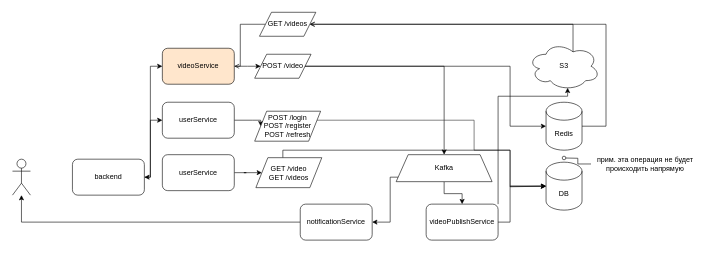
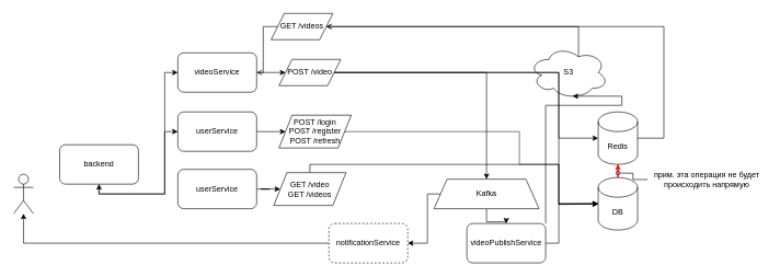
- <mxCell id="9" value="GET /videos" style="shape=parallelogram;perimeter=parallelogramPerimeter;whiteSpace=wrap;html=1;fixedSize=1;" parent="1" vertex="1"><mxGeometry x="432" y="20" width="94" height="40" as="geometry" /></mxCell>
+ <mxCell id="9" value="GET /videos" style="shape=parallelogram;perimeter=parallelogramPerimeter;whiteSpace=wrap;html=1;fixedSize=1;" parent="1" vertex="1"><mxGeometry x="412" y="20" width="94" height="40" as="geometry" /></mxCell>
- <mxCell id="8" value="videoService" style="rounded=1;whiteSpace=wrap;html=1;fillColor=#ffe6cc;" parent="1" vertex="1"><mxGeometry x="270" y="80" width="120" height="60" as="geometry" /></mxCell>
+ <mxCell id="8" value="videoService" style="rounded=1;whiteSpace=wrap;html=1;" parent="1" vertex="1"><mxGeometry x="270" y="80" width="120" height="60" as="geometry" /></mxCell>
- <mxCell id="20" value="S3" style="ellipse;shape=cloud;whiteSpace=wrap;html=1;" parent="1" vertex="1"><mxGeometry x="880" y="70" width="120" height="80" as="geometry" /></mxCell>
+ <mxCell id="20" value="S3" style="ellipse;shape=cloud;whiteSpace=wrap;html=1;" parent="1" vertex="1"><mxGeometry x="805" y="70" width="120" height="80" as="geometry" /></mxCell>
- <mxCell id="19" value="POST /login&lt;br&gt;POST /register&lt;br&gt;POST /refresh" style="shape=parallelogram;perimeter=parallelogramPerimeter;whiteSpace=wrap;html=1;fixedSize=1;" parent="1" vertex="1"><mxGeometry x="424" y="185" width="110" height="50" as="geometry" /></mxCell>
+ <mxCell id="19" value="POST /login&lt;br&gt;POST /register&lt;br&gt;POST /refresh" style="shape=parallelogram;perimeter=parallelogramPerimeter;whiteSpace=wrap;html=1;fixedSize=1;" parent="1" vertex="1"><mxGeometry x="424" y="175" width="110" height="50" as="geometry" /></mxCell>
+ <mxCell id="26" style="edgeStyle=orthogonalEdgeStyle;rounded=0;orthogonalLoop=1;jettySize=auto;html=1;entryX=0;entryY=0.5;entryDx=0;entryDy=0;entryPerimeter=0;" parent="1" source="11" target="22" edge="1"><mxGeometry relative="1" as="geometry"><Array as="points"><mxPoint x="850" y="110" /><mxPoint x="850" y="310" /></Array></mxGeometry></mxCell>
+ <mxCell id="21" style="edgeStyle=orthogonalEdgeStyle;rounded=0;orthogonalLoop=1;jettySize=auto;html=1;strokeColor=#FF0000;" parent="1" source="22" target="25" edge="1"><mxGeometry relative="1" as="geometry" /></mxCell>
- <mxCell id="14" value="Kafka" style="shape=trapezoid;perimeter=trapezoidPerimeter;whiteSpace=wrap;html=1;fixedSize=1;" parent="1" vertex="1"><mxGeometry x="660" y="257.5" width="160" height="45" as="geometry" /></mxCell>
+ <mxCell id="14" value="Kafka" style="shape=trapezoid;perimeter=trapezoidPerimeter;whiteSpace=wrap;html=1;fixedSize=1;" parent="1" vertex="1"><mxGeometry x="660" y="272.5" width="160" height="45" as="geometry" /></mxCell>
- <mxCell id="37" value="GET /video&lt;div&gt;GET /videos&lt;/div&gt;" style="shape=parallelogram;perimeter=parallelogramPerimeter;whiteSpace=wrap;html=1;fixedSize=1;" vertex="1" parent="1"><mxGeometry x="426" y="262.5" width="110" height="50" as="geometry" /></mxCell>
+ <mxCell id="37" value="GET /video&lt;div&gt;GET /videos&lt;/div&gt;" style="shape=parallelogram;perimeter=parallelogramPerimeter;whiteSpace=wrap;html=1;fixedSize=1;" vertex="1" parent="1"><mxGeometry x="416" y="262.5" width="110" height="50" as="geometry" /></mxCell>
- <mxCell id="5" value="backend" style="rounded=1;whiteSpace=wrap;html=1;" parent="1" vertex="1"><mxGeometry x="120" y="265" width="120" height="60" as="geometry" /></mxCell>
+ <mxCell id="5" value="backend" style="rounded=1;whiteSpace=wrap;html=1;" parent="1" vertex="1"><mxGeometry x="90" y="220" width="120" height="60" as="geometry" /></mxCell>
- <mxCell id="16" value="notificationService" style="rounded=1;whiteSpace=wrap;html=1;" parent="1" vertex="1"><mxGeometry x="500" y="340" width="120" height="60" as="geometry" /></mxCell>
+ <mxCell id="16" value="notificationService" style="rounded=1;whiteSpace=wrap;html=1;dashed=1;" parent="1" vertex="1"><mxGeometry x="500" y="340" width="120" height="60" as="geometry" /></mxCell>
